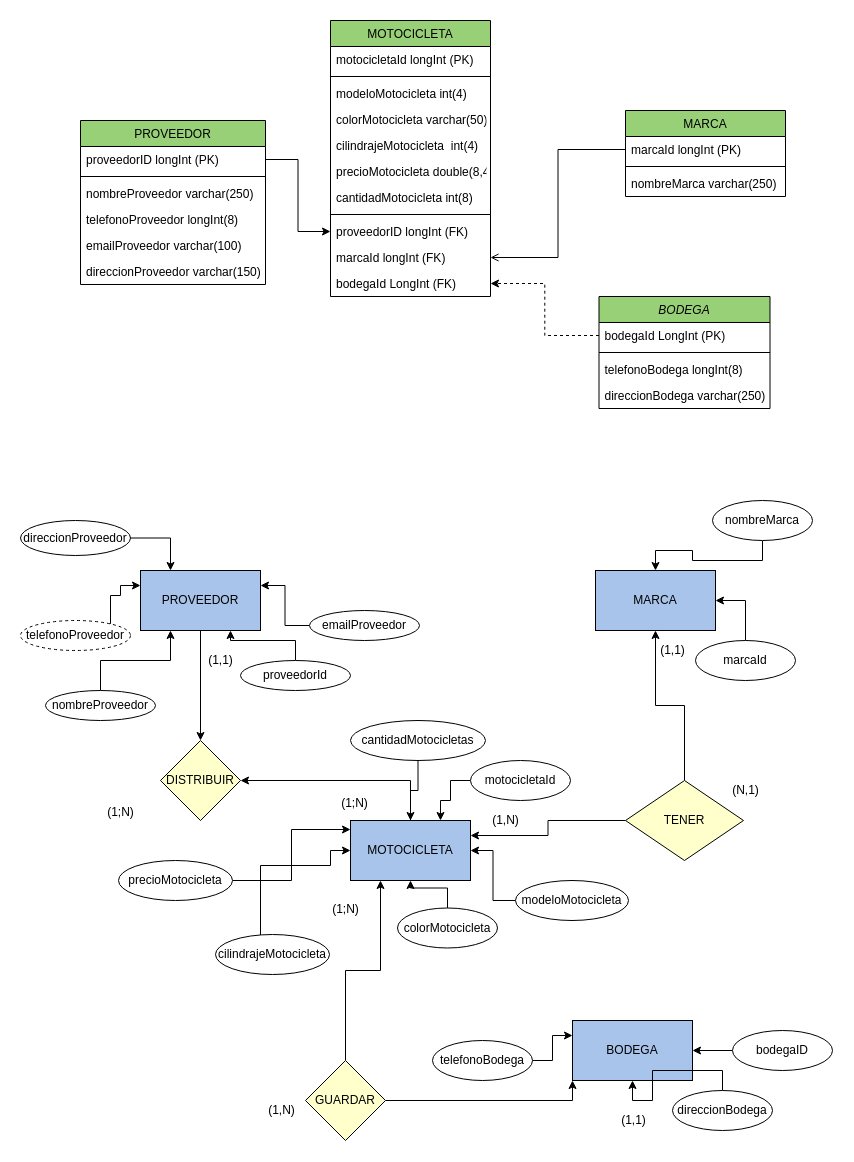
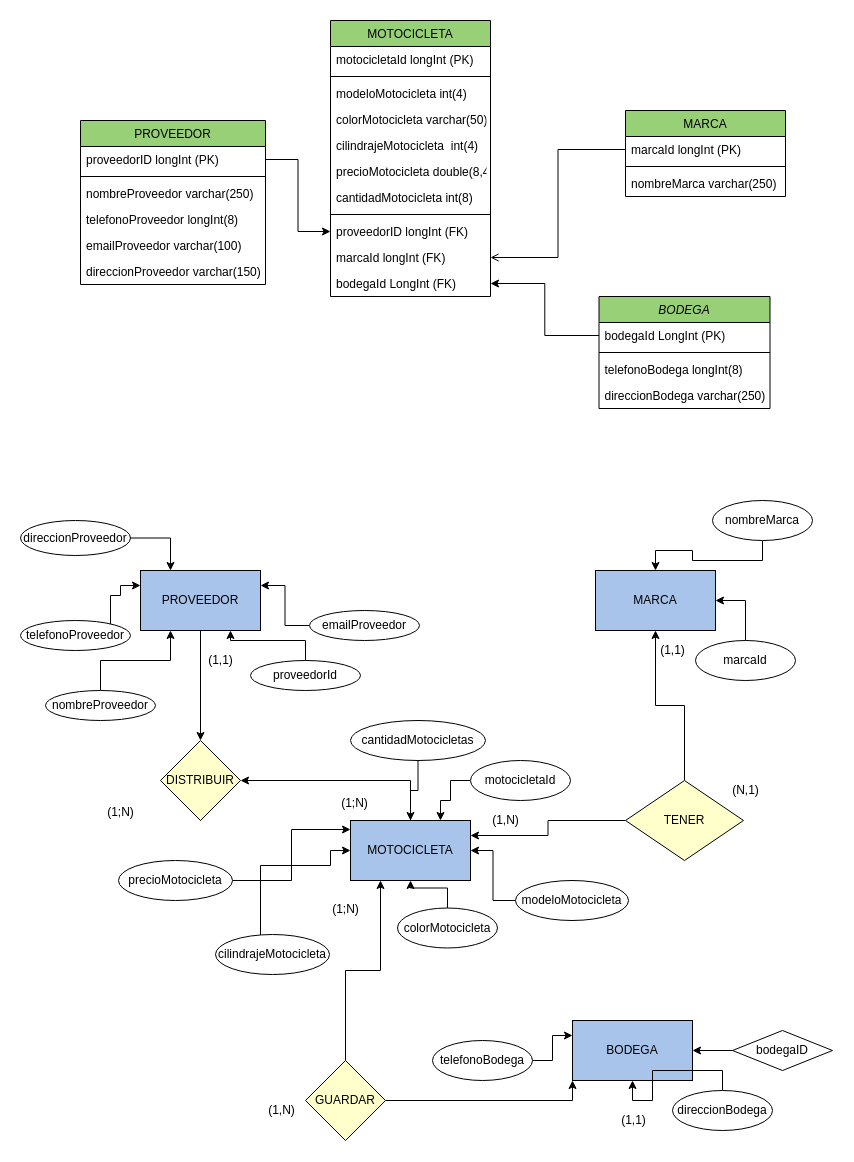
- <mxCell id="85" style="edgeStyle=orthogonalEdgeStyle;rounded=0;orthogonalLoop=1;jettySize=auto;html=1;entryX=1;entryY=0.5;entryDx=0;entryDy=0;dashed=1;" edge="1" parent="1" source="37" target="18"><mxGeometry relative="1" as="geometry" /></mxCell>
+ <mxCell id="85" style="edgeStyle=orthogonalEdgeStyle;rounded=0;orthogonalLoop=1;jettySize=auto;html=1;entryX=1;entryY=0.5;entryDx=0;entryDy=0;" edge="1" parent="1" source="37" target="18"><mxGeometry relative="1" as="geometry" /></mxCell>
- <mxCell id="45" value="telefonoProveedor" style="ellipse;whiteSpace=wrap;html=1;dashed=1;" vertex="1" parent="1"><mxGeometry x="20" y="620" width="110" height="30" as="geometry" /></mxCell>
+ <mxCell id="45" value="telefonoProveedor" style="ellipse;whiteSpace=wrap;html=1;" vertex="1" parent="1"><mxGeometry x="20" y="620" width="110" height="30" as="geometry" /></mxCell>
- <mxCell id="19" value="proveedorId" style="ellipse;whiteSpace=wrap;html=1;" vertex="1" parent="1"><mxGeometry x="240" y="660" width="110" height="30" as="geometry" /></mxCell>
+ <mxCell id="19" value="proveedorId" style="ellipse;whiteSpace=wrap;html=1;" vertex="1" parent="1"><mxGeometry x="250" y="660" width="110" height="30" as="geometry" /></mxCell>
- <mxCell id="59" value="bodegaID" style="ellipse;whiteSpace=wrap;html=1;" vertex="1" parent="1"><mxGeometry x="732" y="1030" width="100" height="40" as="geometry" /></mxCell>
+ <mxCell id="59" value="bodegaID" style="rhombus;whiteSpace=wrap;html=1;" vertex="1" parent="1"><mxGeometry x="732" y="1030" width="100" height="40" as="geometry" /></mxCell>
